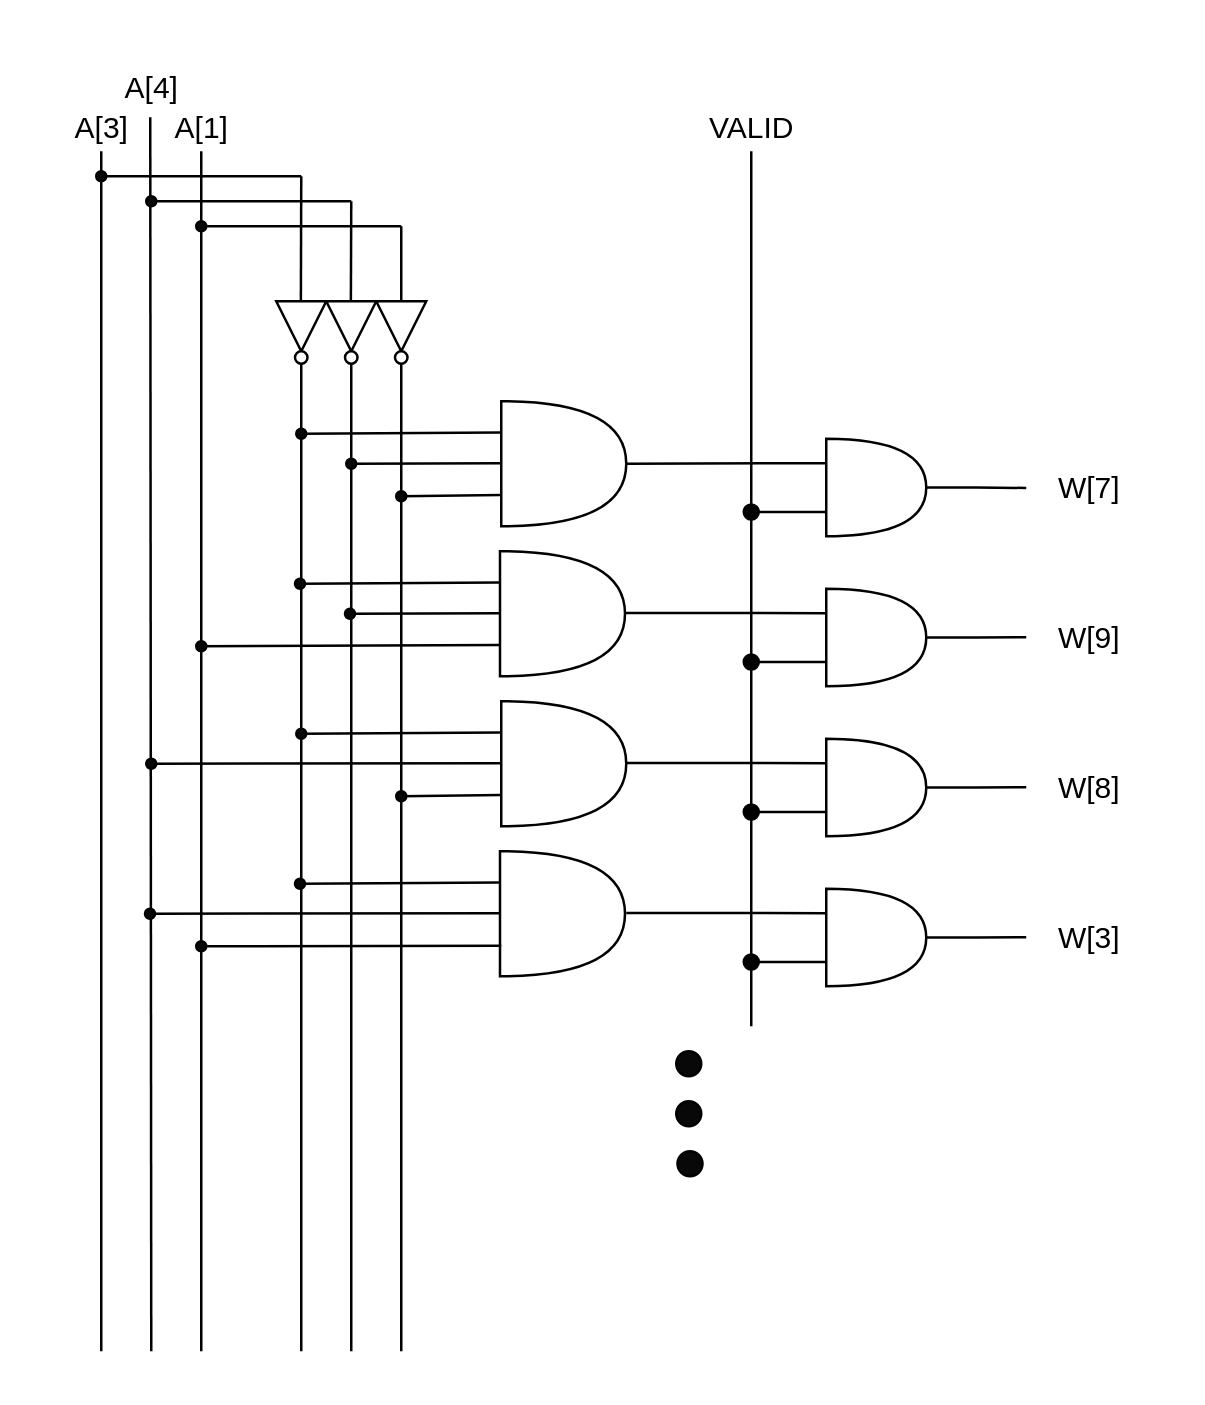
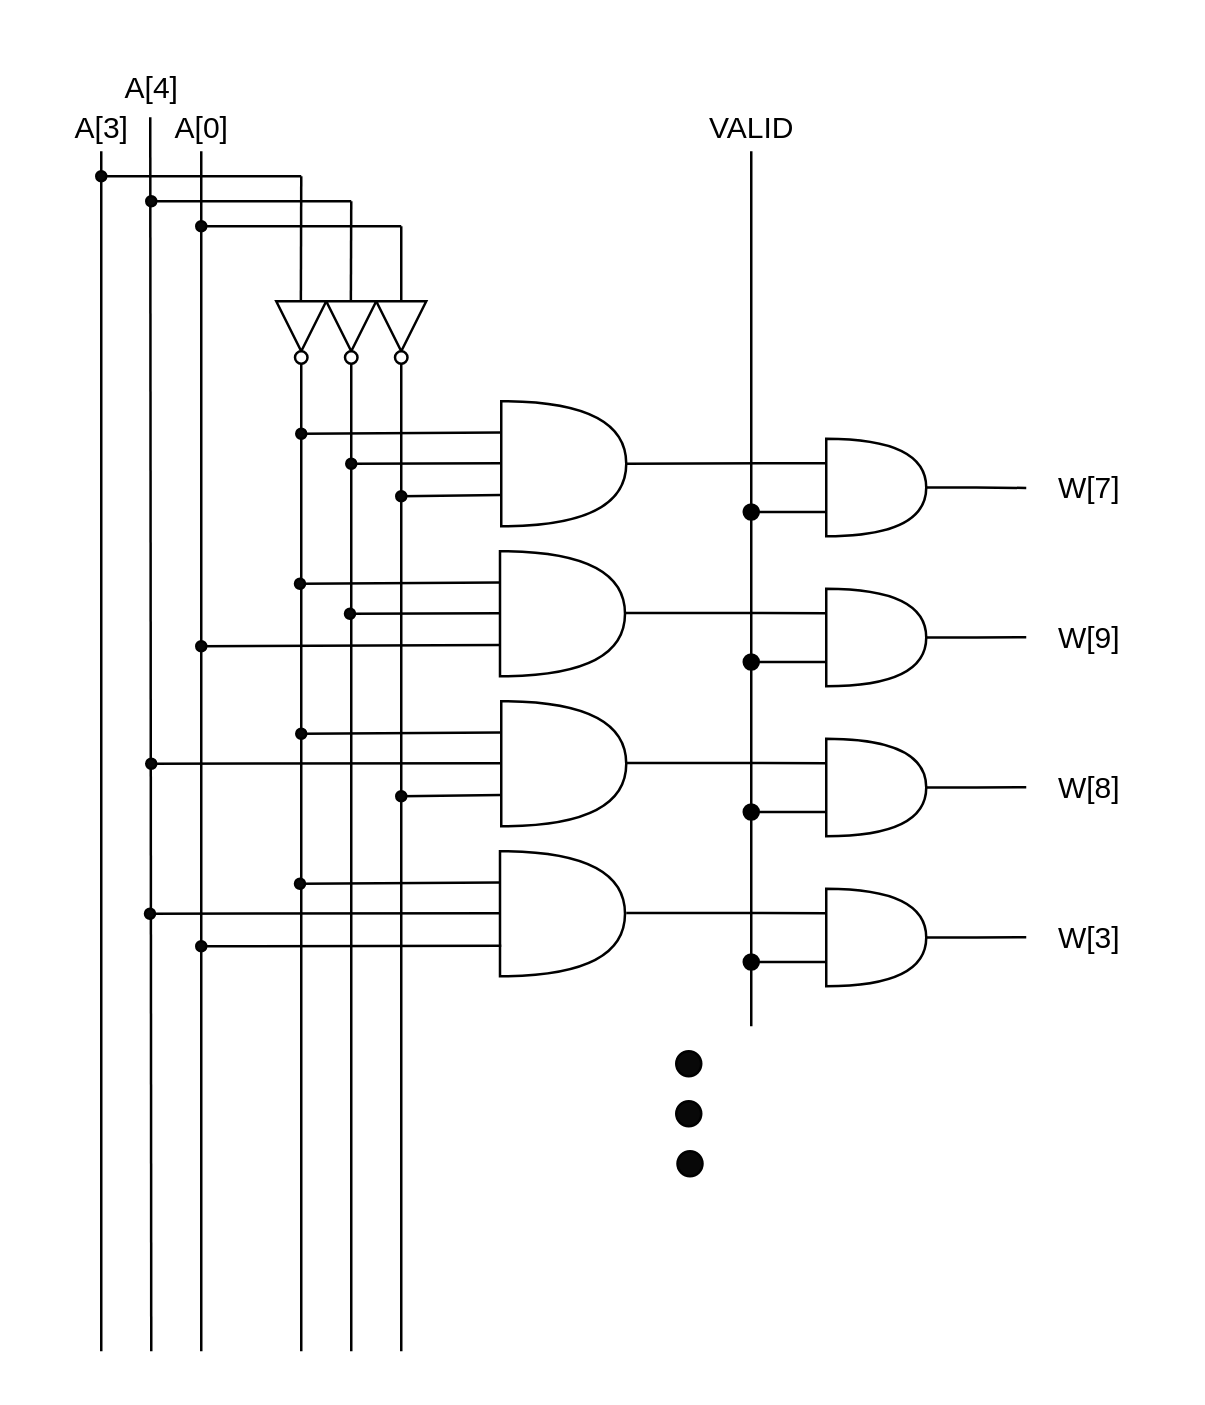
- <mxCell id="57" value="A[1]" style="text;html=1;align=center;verticalAlign=middle;resizable=0;points=[];autosize=1;strokeColor=none;fillColor=none;" vertex="1" parent="1"><mxGeometry x="60" y="36" width="40" height="30" as="geometry" /></mxCell>
+ <mxCell id="57" value="A[0]" style="text;html=1;align=center;verticalAlign=middle;resizable=0;points=[];autosize=1;strokeColor=none;fillColor=none;" vertex="1" parent="1"><mxGeometry x="60" y="36" width="40" height="30" as="geometry" /></mxCell>
